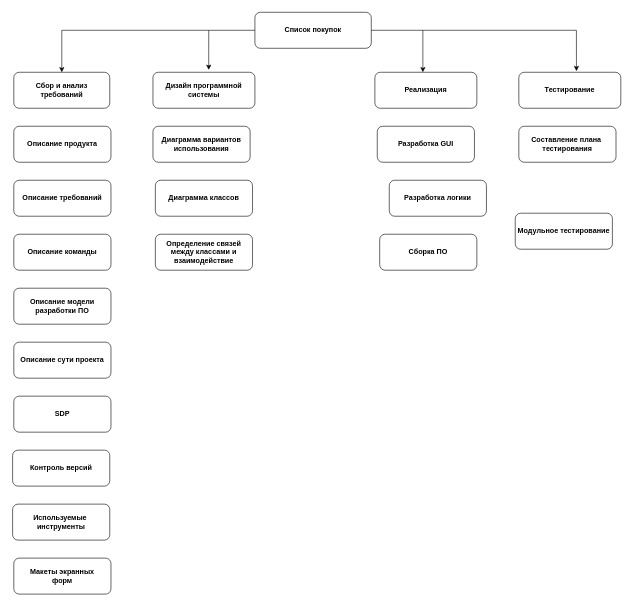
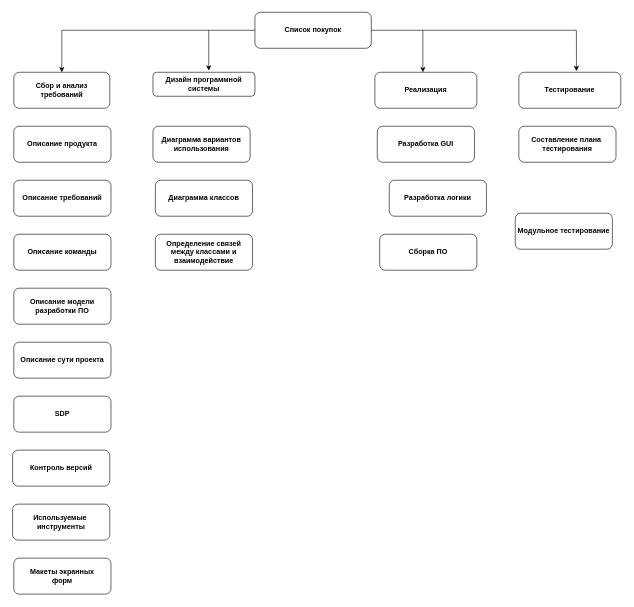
- <mxCell id="3" value="&lt;b&gt;Дизайн программной системы&lt;/b&gt;" style="rounded=1;whiteSpace=wrap;html=1;" parent="1" vertex="1"><mxGeometry x="254" y="120" width="170" height="60" as="geometry" /></mxCell>
+ <mxCell id="3" value="&lt;b&gt;Дизайн программной системы&lt;/b&gt;" style="rounded=1;whiteSpace=wrap;html=1;" parent="1" vertex="1"><mxGeometry x="254" y="120" width="170" height="40" as="geometry" /></mxCell>
